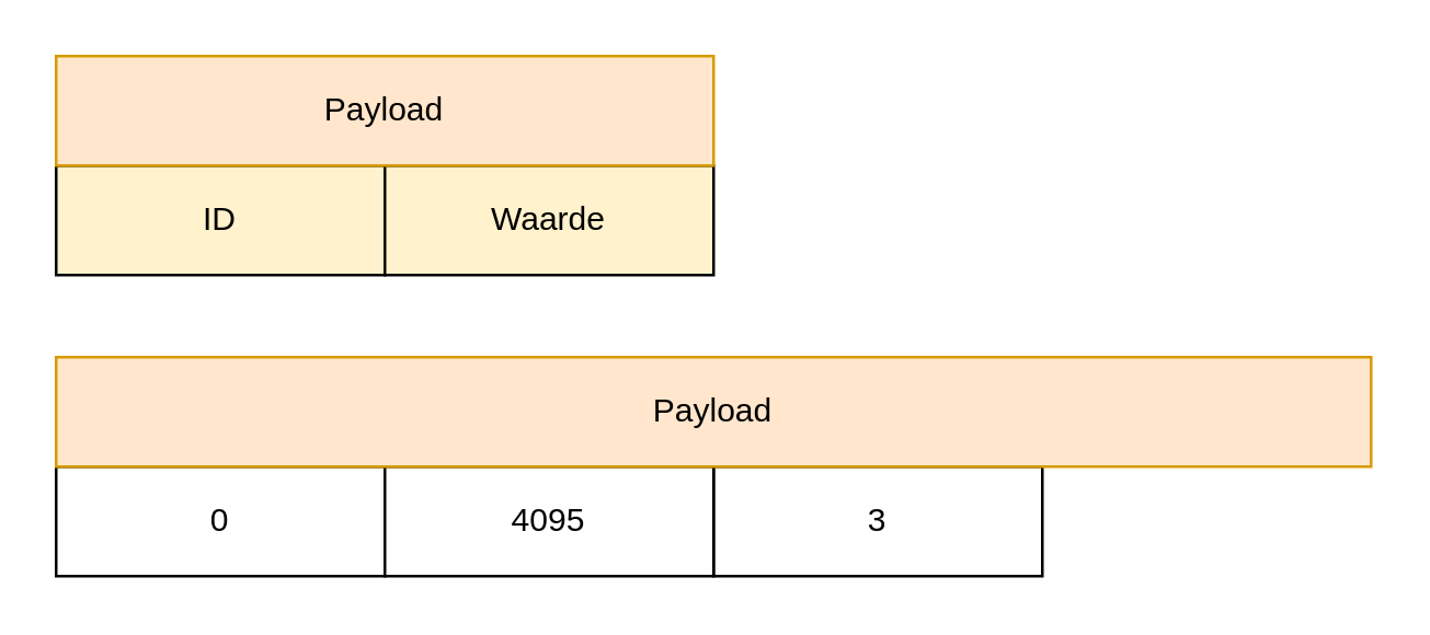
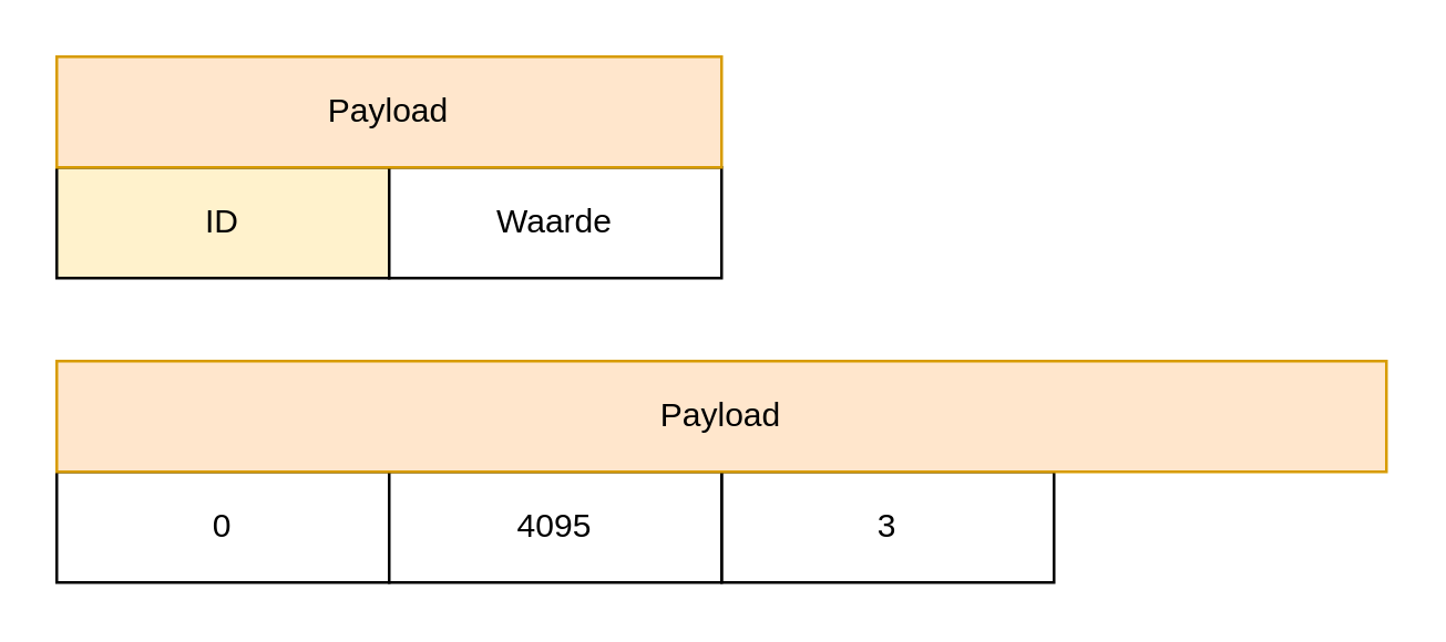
- <mxCell id="3" value="Waarde" style="rounded=0;whiteSpace=wrap;html=1;fillColor=#fff2cc;" vertex="1" parent="1"><mxGeometry x="140" y="60" width="120" height="40" as="geometry" /></mxCell>
+ <mxCell id="3" value="Waarde" style="rounded=0;whiteSpace=wrap;html=1;fillColor=#ffffff;" vertex="1" parent="1"><mxGeometry x="140" y="60" width="120" height="40" as="geometry" /></mxCell>
